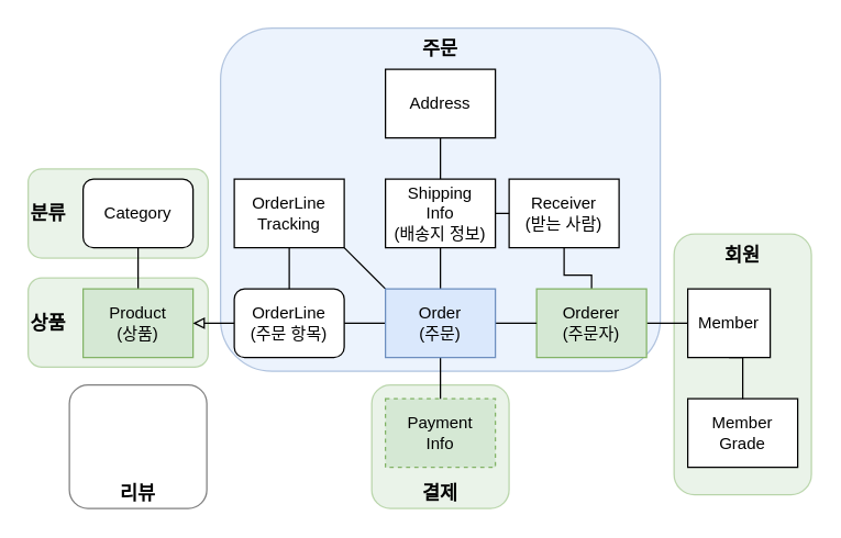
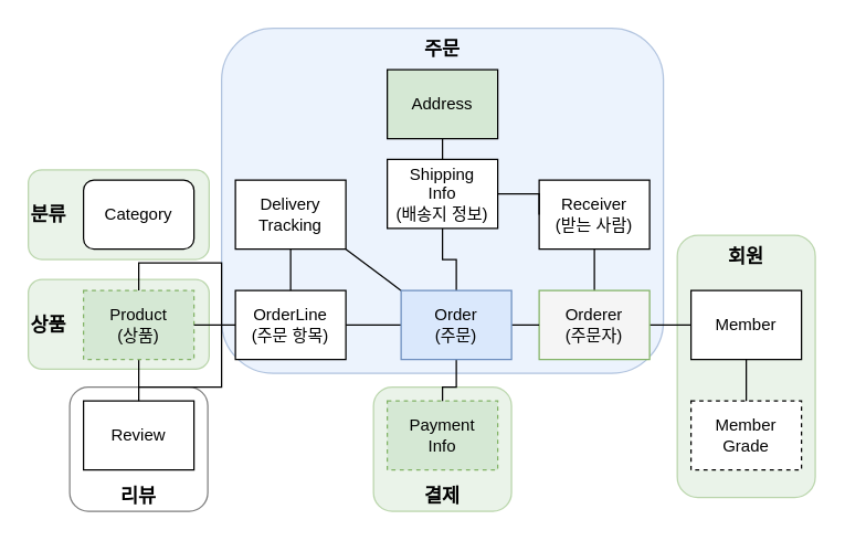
- <mxCell id="18" value="Address" style="rounded=0;whiteSpace=wrap;html=1;" vertex="1" parent="1"><mxGeometry x="280" y="50" width="80" height="50" as="geometry" /></mxCell>
+ <mxCell id="18" value="Address" style="rounded=0;whiteSpace=wrap;html=1;fillColor=#d5e8d4;" vertex="1" parent="1"><mxGeometry x="280" y="50" width="80" height="50" as="geometry" /></mxCell>
- <mxCell id="8" value="OrderLine&lt;div&gt;Tracking&lt;/div&gt;" style="rounded=0;whiteSpace=wrap;html=1;" vertex="1" parent="1"><mxGeometry x="170" y="130" width="80" height="50" as="geometry" /></mxCell>
+ <mxCell id="8" value="Delivery&lt;div&gt;Tracking&lt;/div&gt;" style="rounded=0;whiteSpace=wrap;html=1;" vertex="1" parent="1"><mxGeometry x="170" y="130" width="80" height="50" as="geometry" /></mxCell>
- <mxCell id="20" value="Shipping&lt;div&gt;Info&lt;/div&gt;&lt;div&gt;(배송지 정보)&lt;/div&gt;" style="rounded=0;whiteSpace=wrap;html=1;" vertex="1" parent="1"><mxGeometry x="280" y="130" width="80" height="50" as="geometry" /></mxCell>
+ <mxCell id="20" value="Shipping&lt;div&gt;Info&lt;/div&gt;&lt;div&gt;(배송지 정보)&lt;/div&gt;" style="rounded=0;whiteSpace=wrap;html=1;" vertex="1" parent="1"><mxGeometry x="280" y="115" width="80" height="50" as="geometry" /></mxCell>
- <mxCell id="11" value="Receiver&lt;div&gt;(받는 사람)&lt;/div&gt;" style="rounded=0;whiteSpace=wrap;html=1;" vertex="1" parent="1"><mxGeometry x="370" y="130" width="80" height="50" as="geometry" /></mxCell>
+ <mxCell id="11" value="Receiver&lt;div&gt;(받는 사람)&lt;/div&gt;" style="rounded=0;whiteSpace=wrap;html=1;" vertex="1" parent="1"><mxGeometry x="390" y="130" width="80" height="50" as="geometry" /></mxCell>
- <mxCell id="30" style="edgeStyle=orthogonalEdgeStyle;rounded=0;orthogonalLoop=1;jettySize=auto;html=1;exitX=0.5;exitY=0;exitDx=0;exitDy=0;entryX=0.5;entryY=1;entryDx=0;entryDy=0;endArrow=none;endFill=0;" edge="1" parent="1" source="31" target="27"><mxGeometry relative="1" as="geometry" /></mxCell>
+ <mxCell id="30" style="edgeStyle=orthogonalEdgeStyle;rounded=0;orthogonalLoop=1;jettySize=auto;html=1;exitX=0.5;exitY=0;exitDx=0;exitDy=0;endArrow=none;endFill=0;" edge="1" parent="1" source="31" target="4"><mxGeometry relative="1" as="geometry" /></mxCell>
- <mxCell id="31" value="Product&lt;div&gt;(상품)&lt;/div&gt;" style="rounded=0;whiteSpace=wrap;html=1;fillColor=#d5e8d4;strokeColor=#82b366;" vertex="1" parent="1"><mxGeometry x="60" y="210" width="80" height="50" as="geometry" /></mxCell>
+ <mxCell id="31" value="Product&lt;div&gt;(상품)&lt;/div&gt;" style="rounded=0;whiteSpace=wrap;html=1;fillColor=#d5e8d4;strokeColor=#82b366;dashed=1;" vertex="1" parent="1"><mxGeometry x="60" y="210" width="80" height="50" as="geometry" /></mxCell>
- <mxCell id="33" style="edgeStyle=orthogonalEdgeStyle;rounded=0;orthogonalLoop=1;jettySize=auto;html=1;exitX=0;exitY=0.5;exitDx=0;exitDy=0;entryX=1;entryY=0.5;entryDx=0;entryDy=0;endArrow=block;endFill=0;" edge="1" parent="1" source="34" target="31"><mxGeometry relative="1" as="geometry" /></mxCell>
+ <mxCell id="33" style="edgeStyle=orthogonalEdgeStyle;rounded=0;orthogonalLoop=1;jettySize=auto;html=1;exitX=0;exitY=0.5;exitDx=0;exitDy=0;entryX=1;entryY=0.5;entryDx=0;entryDy=0;endArrow=none;endFill=0;" edge="1" parent="1" source="34" target="31"><mxGeometry relative="1" as="geometry" /></mxCell>
- <mxCell id="34" value="OrderLine&lt;div&gt;(주문 항목)&lt;/div&gt;" style="whiteSpace=wrap;html=1;rounded=1;" vertex="1" parent="1"><mxGeometry x="170" y="210" width="80" height="50" as="geometry" /></mxCell>
+ <mxCell id="34" value="OrderLine&lt;div&gt;(주문 항목)&lt;/div&gt;" style="rounded=0;whiteSpace=wrap;html=1;" vertex="1" parent="1"><mxGeometry x="170" y="210" width="80" height="50" as="geometry" /></mxCell>
- <mxCell id="26" value="Order&lt;div&gt;(주문)&lt;/div&gt;" style="rounded=0;whiteSpace=wrap;html=1;fillColor=#dae8fc;strokeColor=#6c8ebf;" vertex="1" parent="1"><mxGeometry x="280" y="210" width="80" height="50" as="geometry" /></mxCell>
+ <mxCell id="26" value="Order&lt;div&gt;(주문)&lt;/div&gt;" style="rounded=0;whiteSpace=wrap;html=1;fillColor=#dae8fc;strokeColor=#6c8ebf;" vertex="1" parent="1"><mxGeometry x="290" y="210" width="80" height="50" as="geometry" /></mxCell>
- <mxCell id="16" value="Orderer&lt;div&gt;(주문자)&lt;/div&gt;" style="rounded=0;whiteSpace=wrap;html=1;fillColor=#d5e8d4;strokeColor=#82b366;" vertex="1" parent="1"><mxGeometry x="390" y="210" width="80" height="50" as="geometry" /></mxCell>
+ <mxCell id="16" value="Orderer&lt;div&gt;(주문자)&lt;/div&gt;" style="rounded=0;whiteSpace=wrap;html=1;fillColor=#f5f5f5;strokeColor=#82b366;" vertex="1" parent="1"><mxGeometry x="390" y="210" width="80" height="50" as="geometry" /></mxCell>
- <mxCell id="14" value="Member" style="rounded=0;whiteSpace=wrap;html=1;" vertex="1" parent="1"><mxGeometry x="500" y="210" width="60" height="50" as="geometry" /></mxCell>
+ <mxCell id="14" value="Member" style="rounded=0;whiteSpace=wrap;html=1;" vertex="1" parent="1"><mxGeometry x="500" y="210" width="80" height="50" as="geometry" /></mxCell>
+ <mxCell id="29" style="edgeStyle=orthogonalEdgeStyle;rounded=0;orthogonalLoop=1;jettySize=auto;html=1;entryX=0.5;entryY=0;entryDx=0;entryDy=0;endArrow=none;endFill=0;" edge="1" parent="1" source="31" target="28"><mxGeometry relative="1" as="geometry" /></mxCell>
+ <mxCell id="28" value="Review" style="rounded=0;whiteSpace=wrap;html=1;" vertex="1" parent="1"><mxGeometry x="60" y="290" width="80" height="50" as="geometry" /></mxCell>
- <mxCell id="12" value="Member&lt;div&gt;Grade&lt;/div&gt;" style="rounded=0;whiteSpace=wrap;html=1;" vertex="1" parent="1"><mxGeometry x="500" y="290" width="80" height="50" as="geometry" /></mxCell>
+ <mxCell id="12" value="Member&lt;div&gt;Grade&lt;/div&gt;" style="rounded=0;whiteSpace=wrap;html=1;dashed=1;" vertex="1" parent="1"><mxGeometry x="500" y="290" width="80" height="50" as="geometry" /></mxCell>
